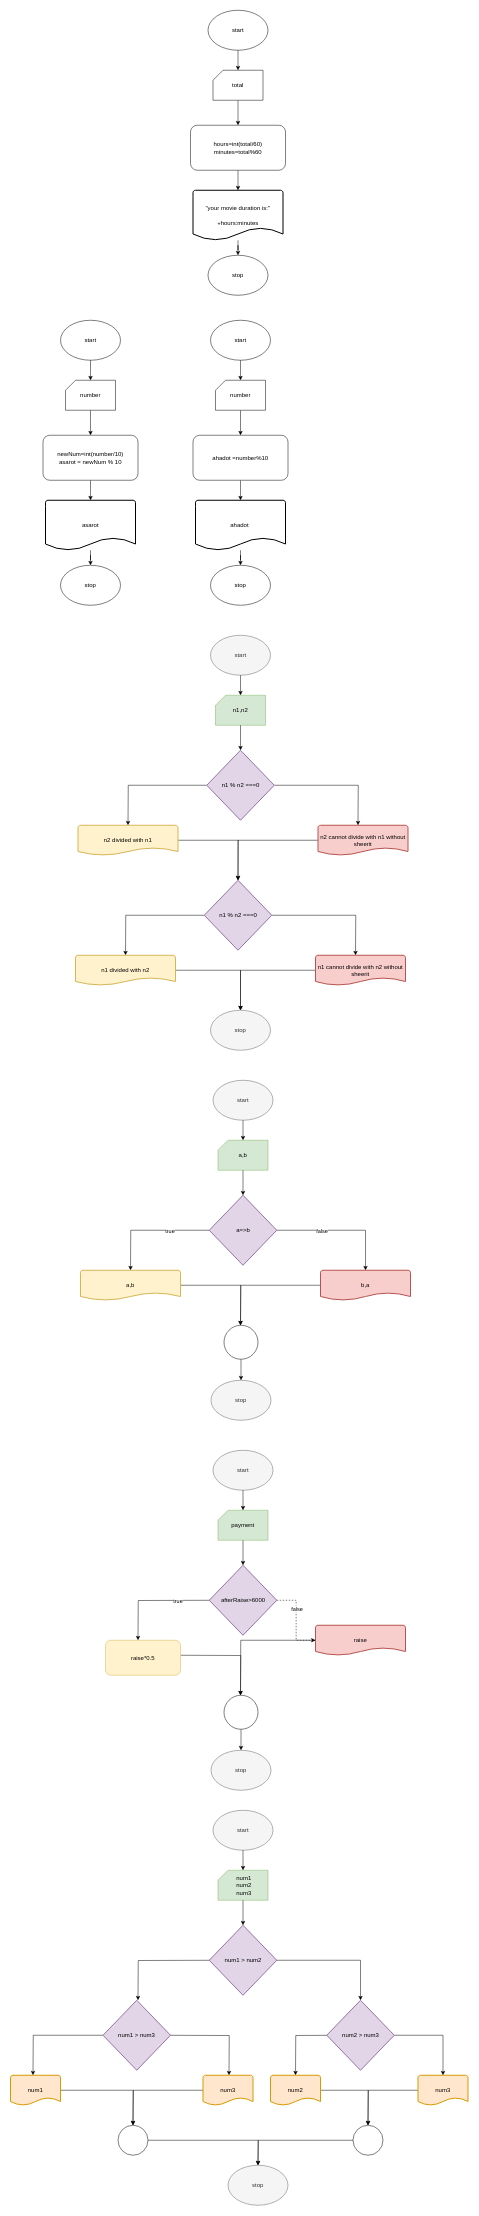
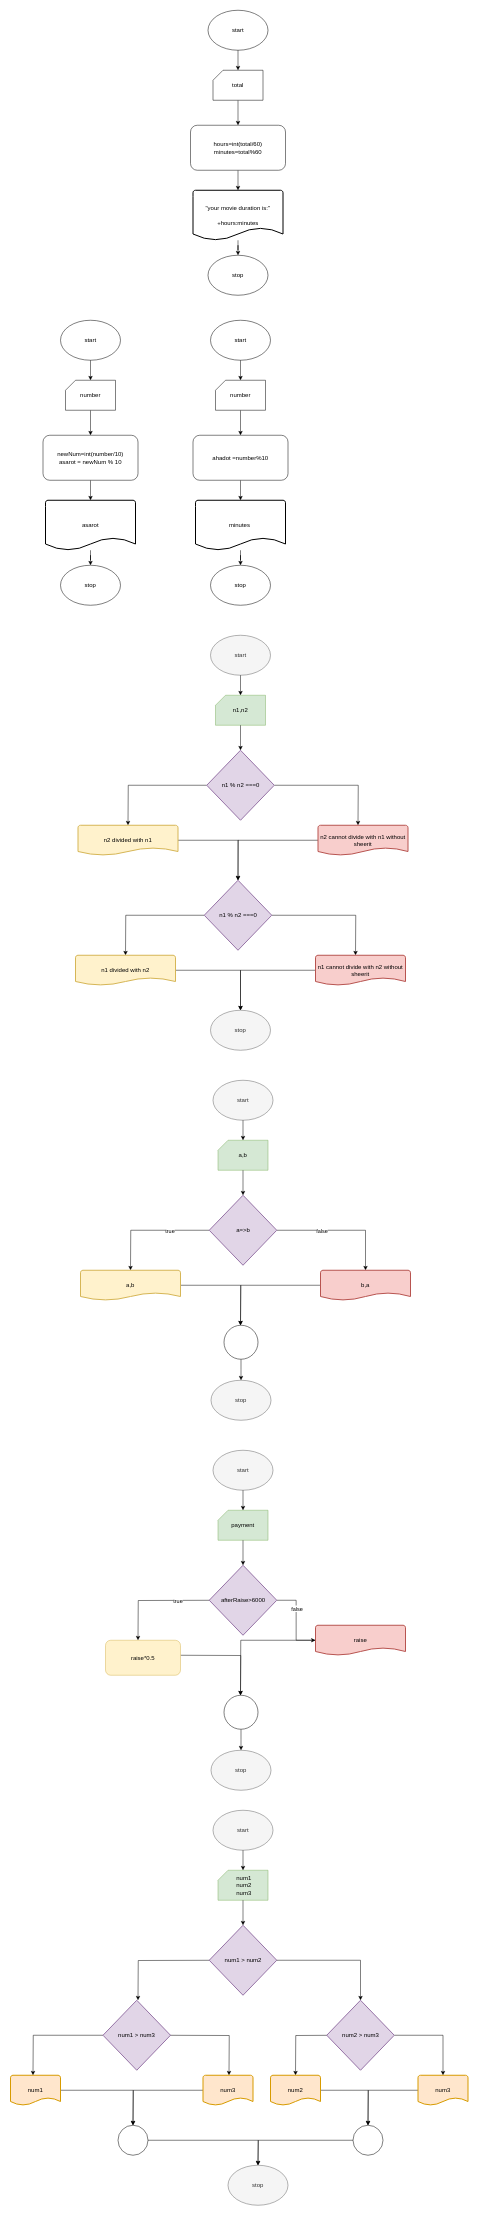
- <mxCell id="17" value="ahadot&amp;nbsp;" style="strokeWidth=2;html=1;shape=mxgraph.flowchart.document2;whiteSpace=wrap;size=0.25;" parent="1" vertex="1"><mxGeometry x="390" y="1000" width="180" height="100" as="geometry" /></mxCell>
+ <mxCell id="17" value="minutes&amp;nbsp;" style="strokeWidth=2;html=1;shape=mxgraph.flowchart.document2;whiteSpace=wrap;size=0.25;" parent="1" vertex="1"><mxGeometry x="390" y="1000" width="180" height="100" as="geometry" /></mxCell>
- <mxCell id="78" style="edgeStyle=orthogonalEdgeStyle;rounded=0;orthogonalLoop=1;jettySize=auto;html=1;dashed=1;" parent="1" source="80" target="83" edge="1"><mxGeometry relative="1" as="geometry" /></mxCell>
+ <mxCell id="78" style="edgeStyle=orthogonalEdgeStyle;rounded=0;orthogonalLoop=1;jettySize=auto;html=1;" parent="1" source="80" target="83" edge="1"><mxGeometry relative="1" as="geometry" /></mxCell>
